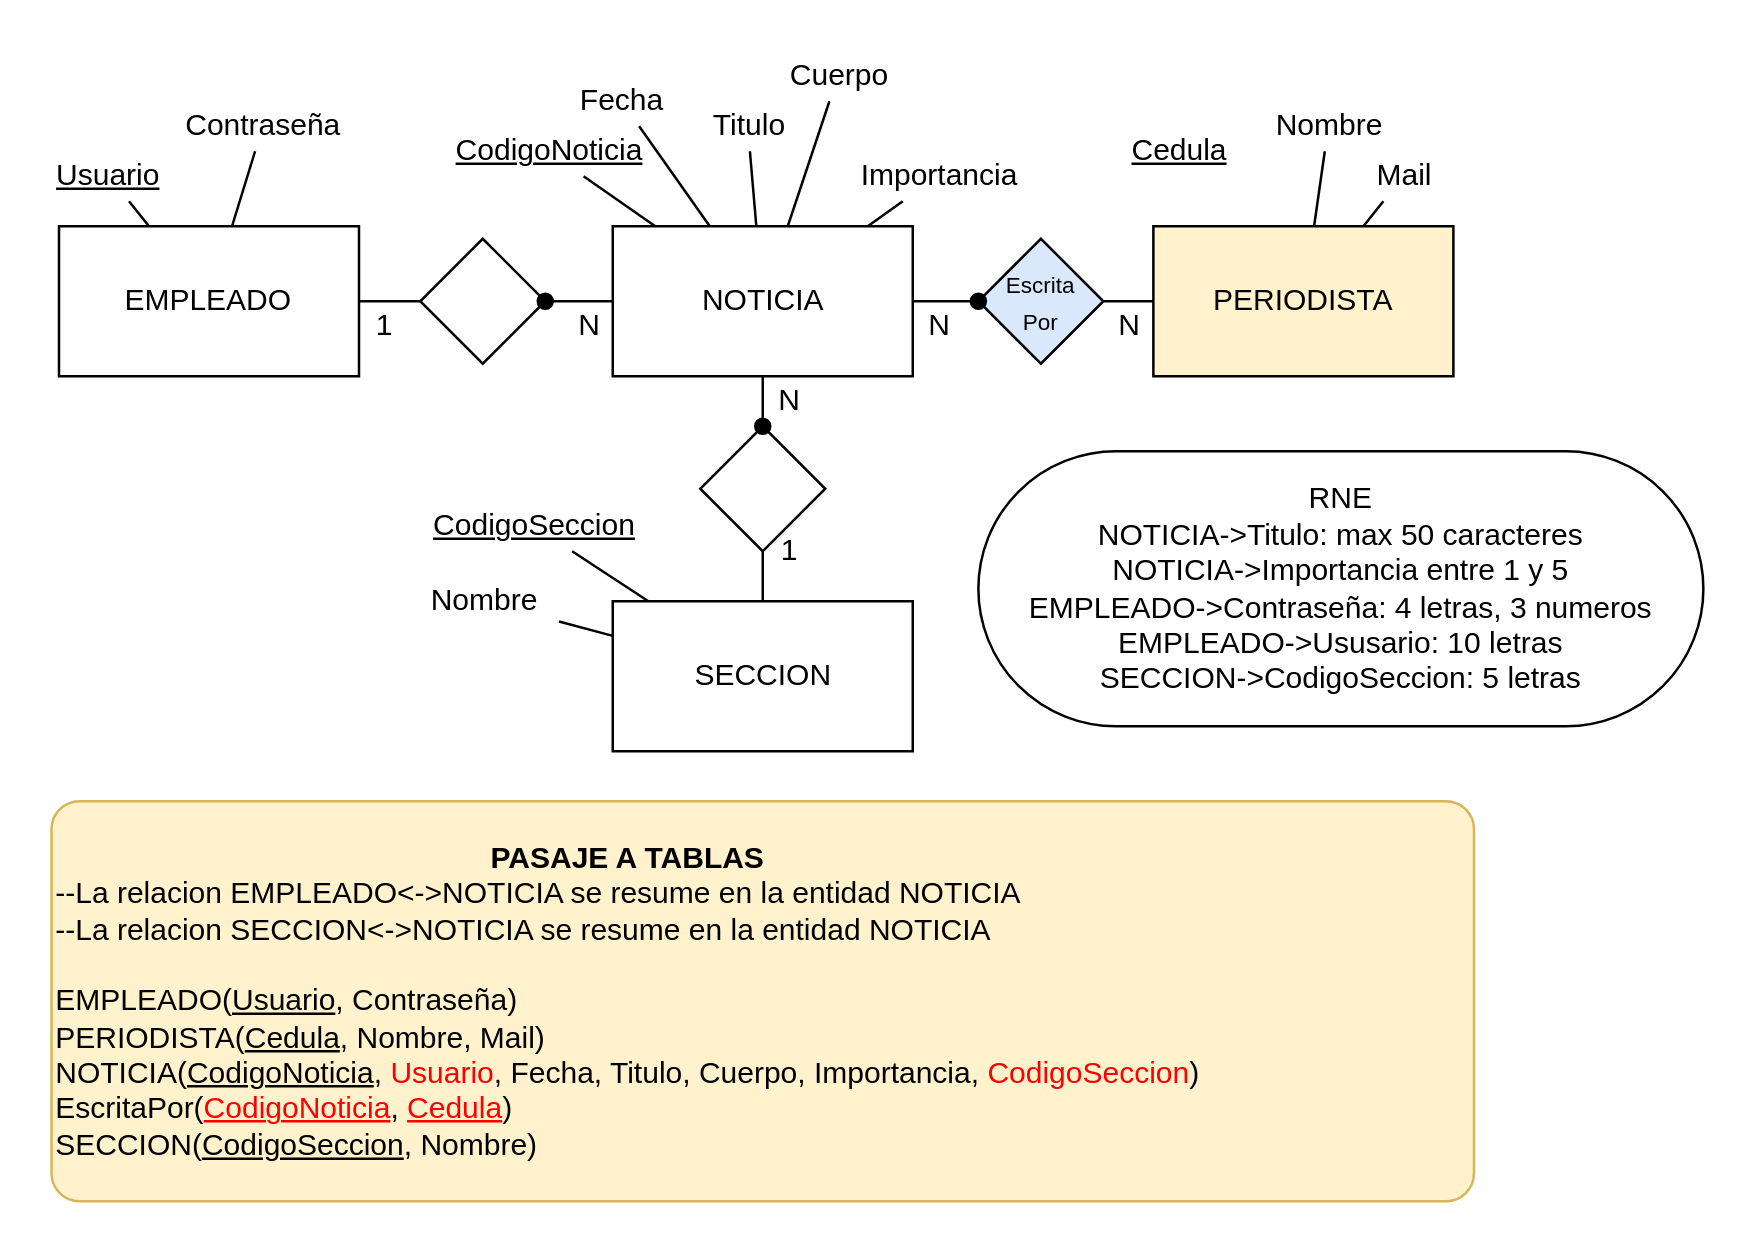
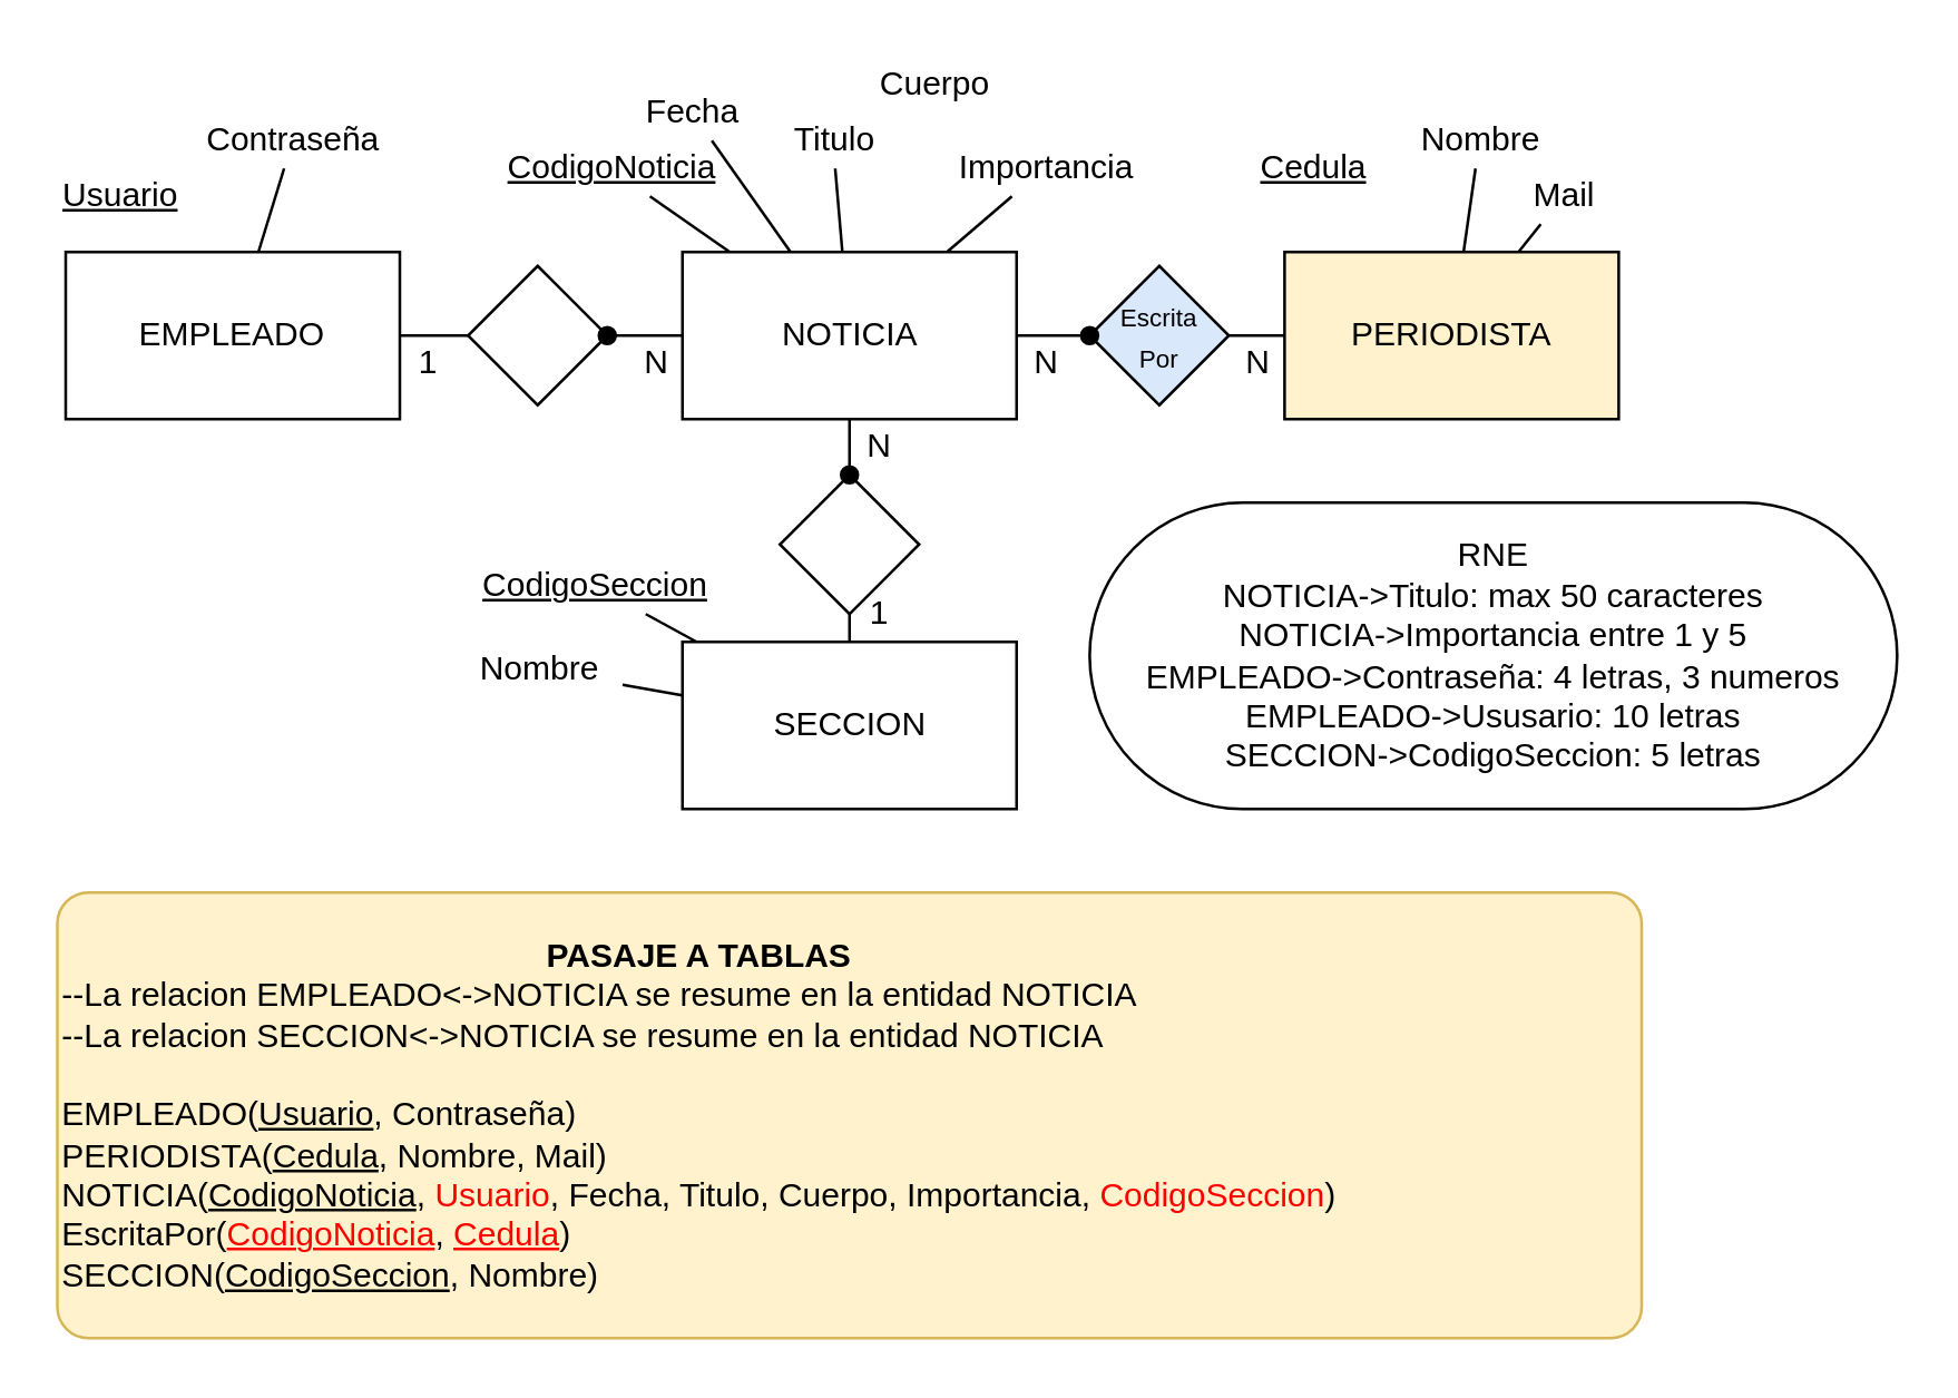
- <mxCell id="42" style="edgeStyle=none;rounded=0;orthogonalLoop=1;jettySize=auto;html=1;startArrow=none;startFill=0;endArrow=none;endFill=0;" parent="1" source="43" target="7" edge="1"><mxGeometry relative="1" as="geometry" /></mxCell>
- <mxCell id="45" value="Importancia" style="text;html=1;align=center;verticalAlign=middle;resizable=0;points=[];autosize=1;strokeColor=none;" parent="1" vertex="1"><mxGeometry x="334.5" y="60" width="80" height="20" as="geometry" /></mxCell>
+ <mxCell id="45" value="Importancia" style="text;html=1;align=center;verticalAlign=middle;resizable=0;points=[];autosize=1;strokeColor=none;" parent="1" vertex="1"><mxGeometry x="334.5" y="50" width="80" height="20" as="geometry" /></mxCell>
- <mxCell id="34" style="edgeStyle=none;rounded=0;orthogonalLoop=1;jettySize=auto;html=1;endArrow=none;endFill=0;" parent="1" source="35" target="31" edge="1"><mxGeometry relative="1" as="geometry" /></mxCell>
- <mxCell id="22" value="SECCION" style="rounded=0;whiteSpace=wrap;html=1;" parent="1" vertex="1"><mxGeometry x="244.5" y="240" width="120" height="60" as="geometry" /></mxCell>
+ <mxCell id="22" value="SECCION" style="rounded=0;whiteSpace=wrap;html=1;" parent="1" vertex="1"><mxGeometry x="244.5" y="230" width="120" height="60" as="geometry" /></mxCell>
